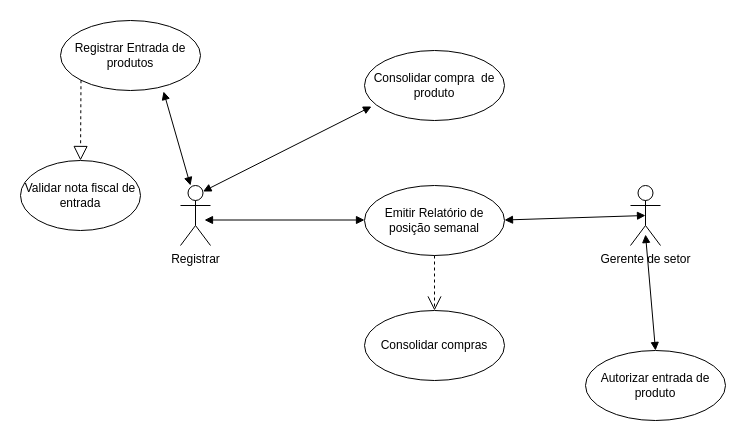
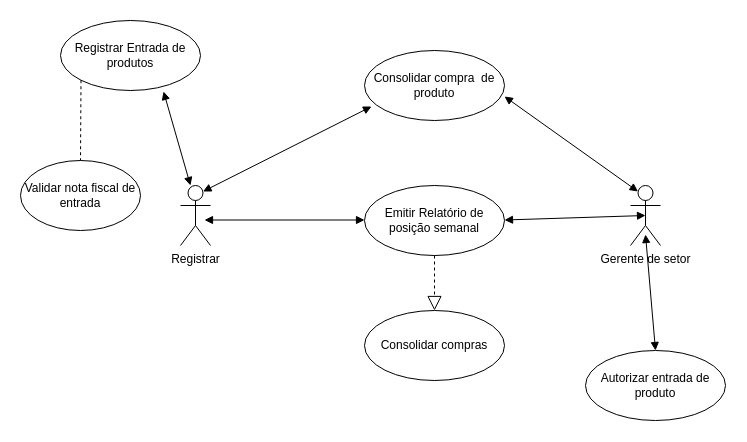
+ <mxCell id="8" value="" style="endArrow=block;startArrow=block;endFill=1;startFill=1;html=1;rounded=0;entryX=0.25;entryY=0.1;entryDx=0;entryDy=0;entryPerimeter=0;exitX=1;exitY=0.657;exitDx=0;exitDy=0;exitPerimeter=0;" edge="1" parent="1" source="6" target="4"><mxGeometry width="160" relative="1" as="geometry"><mxPoint x="480" y="170" as="sourcePoint" /><mxPoint x="640" y="170" as="targetPoint" /><Array as="points" /></mxGeometry></mxCell>
- <mxCell id="17" value="" style="endArrow=block;dashed=1;endFill=0;endSize=12;html=1;rounded=0;exitX=0;exitY=1;exitDx=0;exitDy=0;entryX=0.5;entryY=0;entryDx=0;entryDy=0;" edge="1" parent="1" source="3" target="16"><mxGeometry width="160" relative="1" as="geometry"><mxPoint x="-10" y="130" as="sourcePoint" /><mxPoint x="150" y="130" as="targetPoint" /></mxGeometry></mxCell>
+ <mxCell id="17" value="" style="endArrow=none;dashed=1;endFill=0;endSize=12;html=1;rounded=0;exitX=0;exitY=1;exitDx=0;exitDy=0;entryX=0.5;entryY=0;entryDx=0;entryDy=0;" edge="1" parent="1" source="3" target="16"><mxGeometry width="160" relative="1" as="geometry"><mxPoint x="-10" y="130" as="sourcePoint" /><mxPoint x="150" y="130" as="targetPoint" /></mxGeometry></mxCell>
- <mxCell id="15" value="" style="endArrow=open;dashed=1;endFill=0;endSize=12;html=1;rounded=0;exitX=0.5;exitY=1;exitDx=0;exitDy=0;entryX=0.5;entryY=0;entryDx=0;entryDy=0;" edge="1" parent="1" source="5" target="14"><mxGeometry width="160" relative="1" as="geometry"><mxPoint x="364" y="270" as="sourcePoint" /><mxPoint x="524" y="270" as="targetPoint" /></mxGeometry></mxCell>
+ <mxCell id="15" value="" style="endArrow=block;dashed=1;endFill=0;endSize=12;html=1;rounded=0;exitX=0.5;exitY=1;exitDx=0;exitDy=0;entryX=0.5;entryY=0;entryDx=0;entryDy=0;" edge="1" parent="1" source="5" target="14"><mxGeometry width="160" relative="1" as="geometry"><mxPoint x="364" y="270" as="sourcePoint" /><mxPoint x="524" y="270" as="targetPoint" /></mxGeometry></mxCell>
